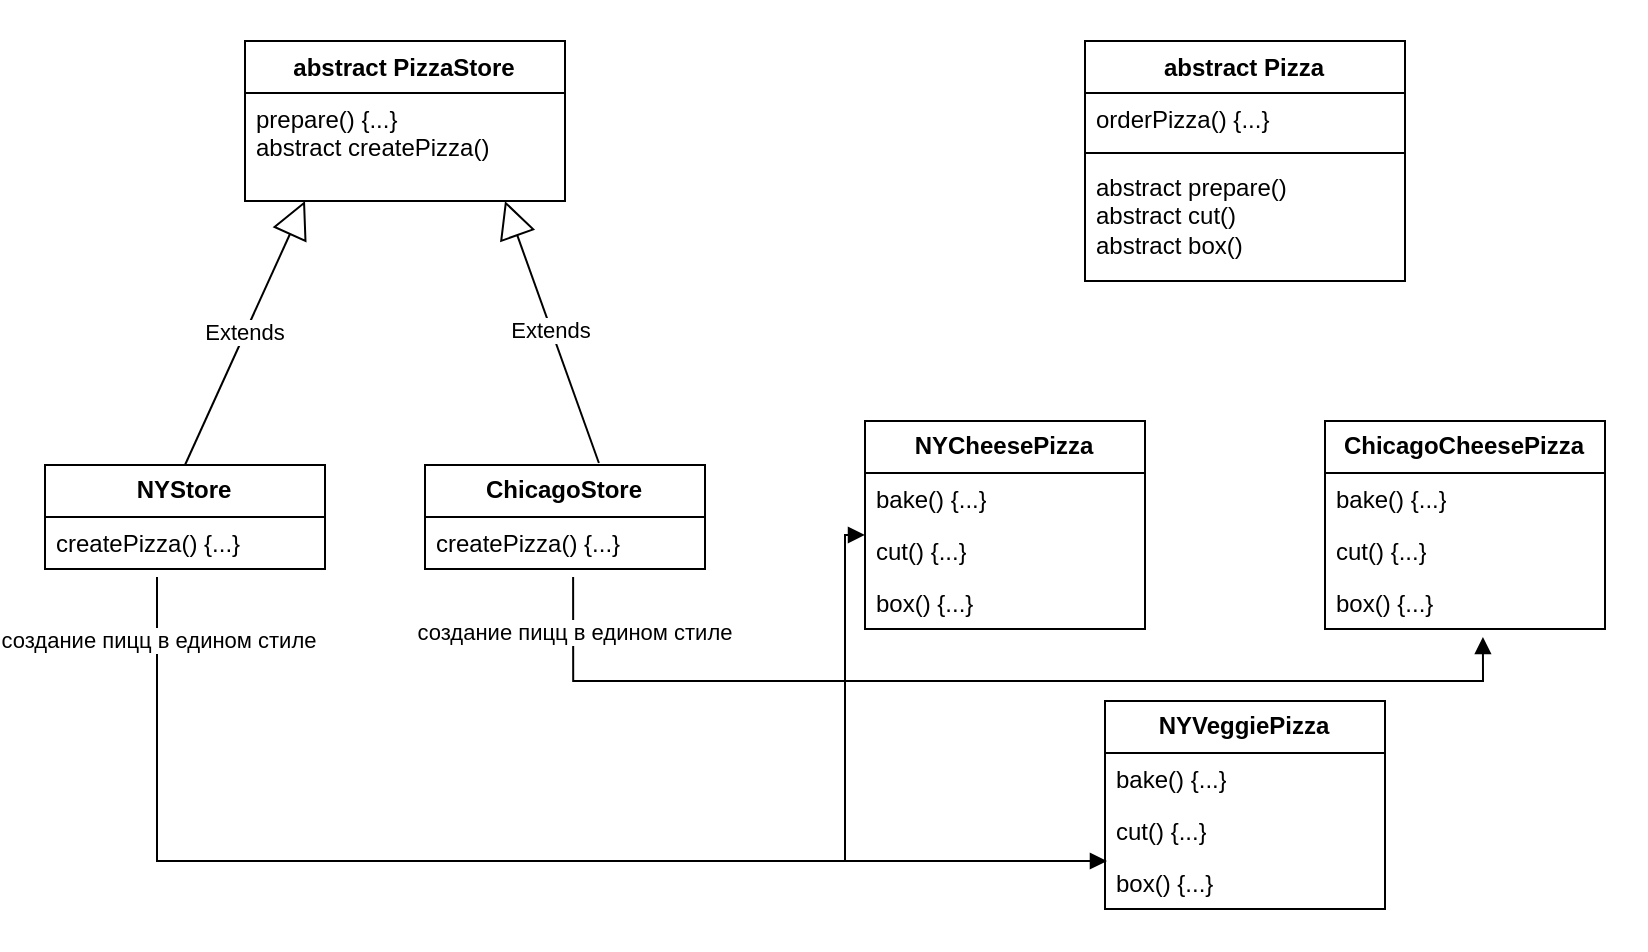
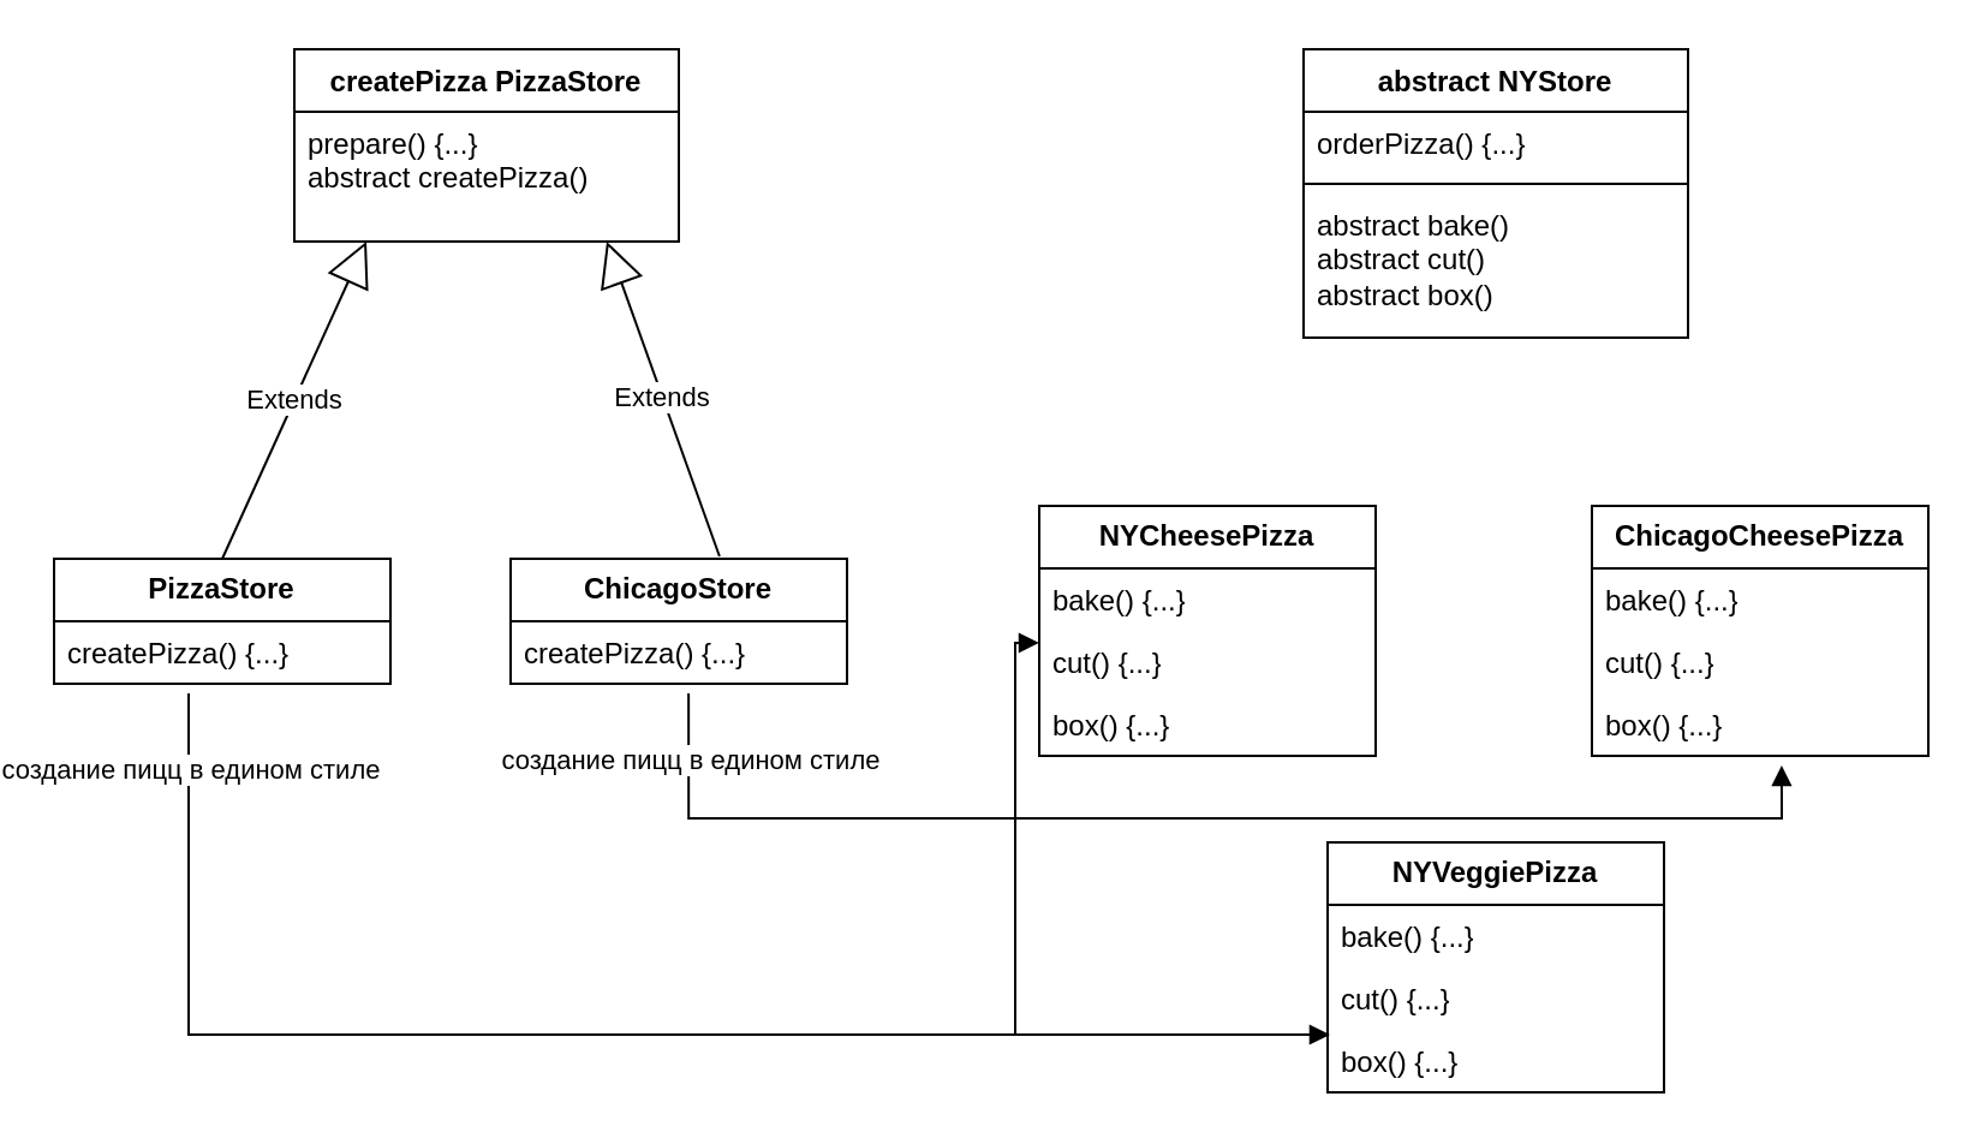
- <mxCell id="2" value="abstract PizzaStore" style="swimlane;fontStyle=1;align=center;verticalAlign=top;childLayout=stackLayout;horizontal=1;startSize=26;horizontalStack=0;resizeParent=1;resizeLast=0;collapsible=1;marginBottom=0;rounded=0;shadow=0;strokeWidth=1;" parent="1" vertex="1"><mxGeometry x="120" y="20" width="160" height="80" as="geometry"><mxRectangle x="230" y="140" width="160" height="26" as="alternateBounds" /></mxGeometry></mxCell>
+ <mxCell id="2" value="createPizza PizzaStore" style="swimlane;fontStyle=1;align=center;verticalAlign=top;childLayout=stackLayout;horizontal=1;startSize=26;horizontalStack=0;resizeParent=1;resizeLast=0;collapsible=1;marginBottom=0;rounded=0;shadow=0;strokeWidth=1;" parent="1" vertex="1"><mxGeometry x="120" y="20" width="160" height="80" as="geometry"><mxRectangle x="230" y="140" width="160" height="26" as="alternateBounds" /></mxGeometry></mxCell>
- <mxCell id="10" value="abstract Pizza" style="swimlane;fontStyle=1;align=center;verticalAlign=top;childLayout=stackLayout;horizontal=1;startSize=26;horizontalStack=0;resizeParent=1;resizeParentMax=0;resizeLast=0;collapsible=1;marginBottom=0;whiteSpace=wrap;html=1;" vertex="1" parent="1"><mxGeometry x="540" y="20" width="160" height="120" as="geometry" /></mxCell>
+ <mxCell id="10" value="abstract NYStore" style="swimlane;fontStyle=1;align=center;verticalAlign=top;childLayout=stackLayout;horizontal=1;startSize=26;horizontalStack=0;resizeParent=1;resizeParentMax=0;resizeLast=0;collapsible=1;marginBottom=0;whiteSpace=wrap;html=1;" vertex="1" parent="1"><mxGeometry x="540" y="20" width="160" height="120" as="geometry" /></mxCell>
- <mxCell id="13" value="abstract prepare()&lt;div&gt;abstract cut()&lt;br&gt;&lt;/div&gt;&lt;div&gt;abstract box()&lt;br&gt;&lt;/div&gt;" style="text;strokeColor=none;fillColor=none;align=left;verticalAlign=top;spacingLeft=4;spacingRight=4;overflow=hidden;rotatable=0;points=[[0,0.5],[1,0.5]];portConstraint=eastwest;whiteSpace=wrap;html=1;" vertex="1" parent="10"><mxGeometry y="60" width="160" height="60" as="geometry" /></mxCell>
+ <mxCell id="13" value="abstract bake()&lt;div&gt;abstract cut()&lt;br&gt;&lt;/div&gt;&lt;div&gt;abstract box()&lt;br&gt;&lt;/div&gt;" style="text;strokeColor=none;fillColor=none;align=left;verticalAlign=top;spacingLeft=4;spacingRight=4;overflow=hidden;rotatable=0;points=[[0,0.5],[1,0.5]];portConstraint=eastwest;whiteSpace=wrap;html=1;" vertex="1" parent="10"><mxGeometry y="60" width="160" height="60" as="geometry" /></mxCell>
- <mxCell id="4" value="&lt;b&gt;NYStore&lt;/b&gt;" style="swimlane;fontStyle=0;childLayout=stackLayout;horizontal=1;startSize=26;fillColor=none;horizontalStack=0;resizeParent=1;resizeParentMax=0;resizeLast=0;collapsible=1;marginBottom=0;whiteSpace=wrap;html=1;" vertex="1" parent="1"><mxGeometry x="20" y="232" width="140" height="52" as="geometry" /></mxCell>
+ <mxCell id="4" value="&lt;b&gt;PizzaStore&lt;/b&gt;" style="swimlane;fontStyle=0;childLayout=stackLayout;horizontal=1;startSize=26;fillColor=none;horizontalStack=0;resizeParent=1;resizeParentMax=0;resizeLast=0;collapsible=1;marginBottom=0;whiteSpace=wrap;html=1;" vertex="1" parent="1"><mxGeometry x="20" y="232" width="140" height="52" as="geometry" /></mxCell>
